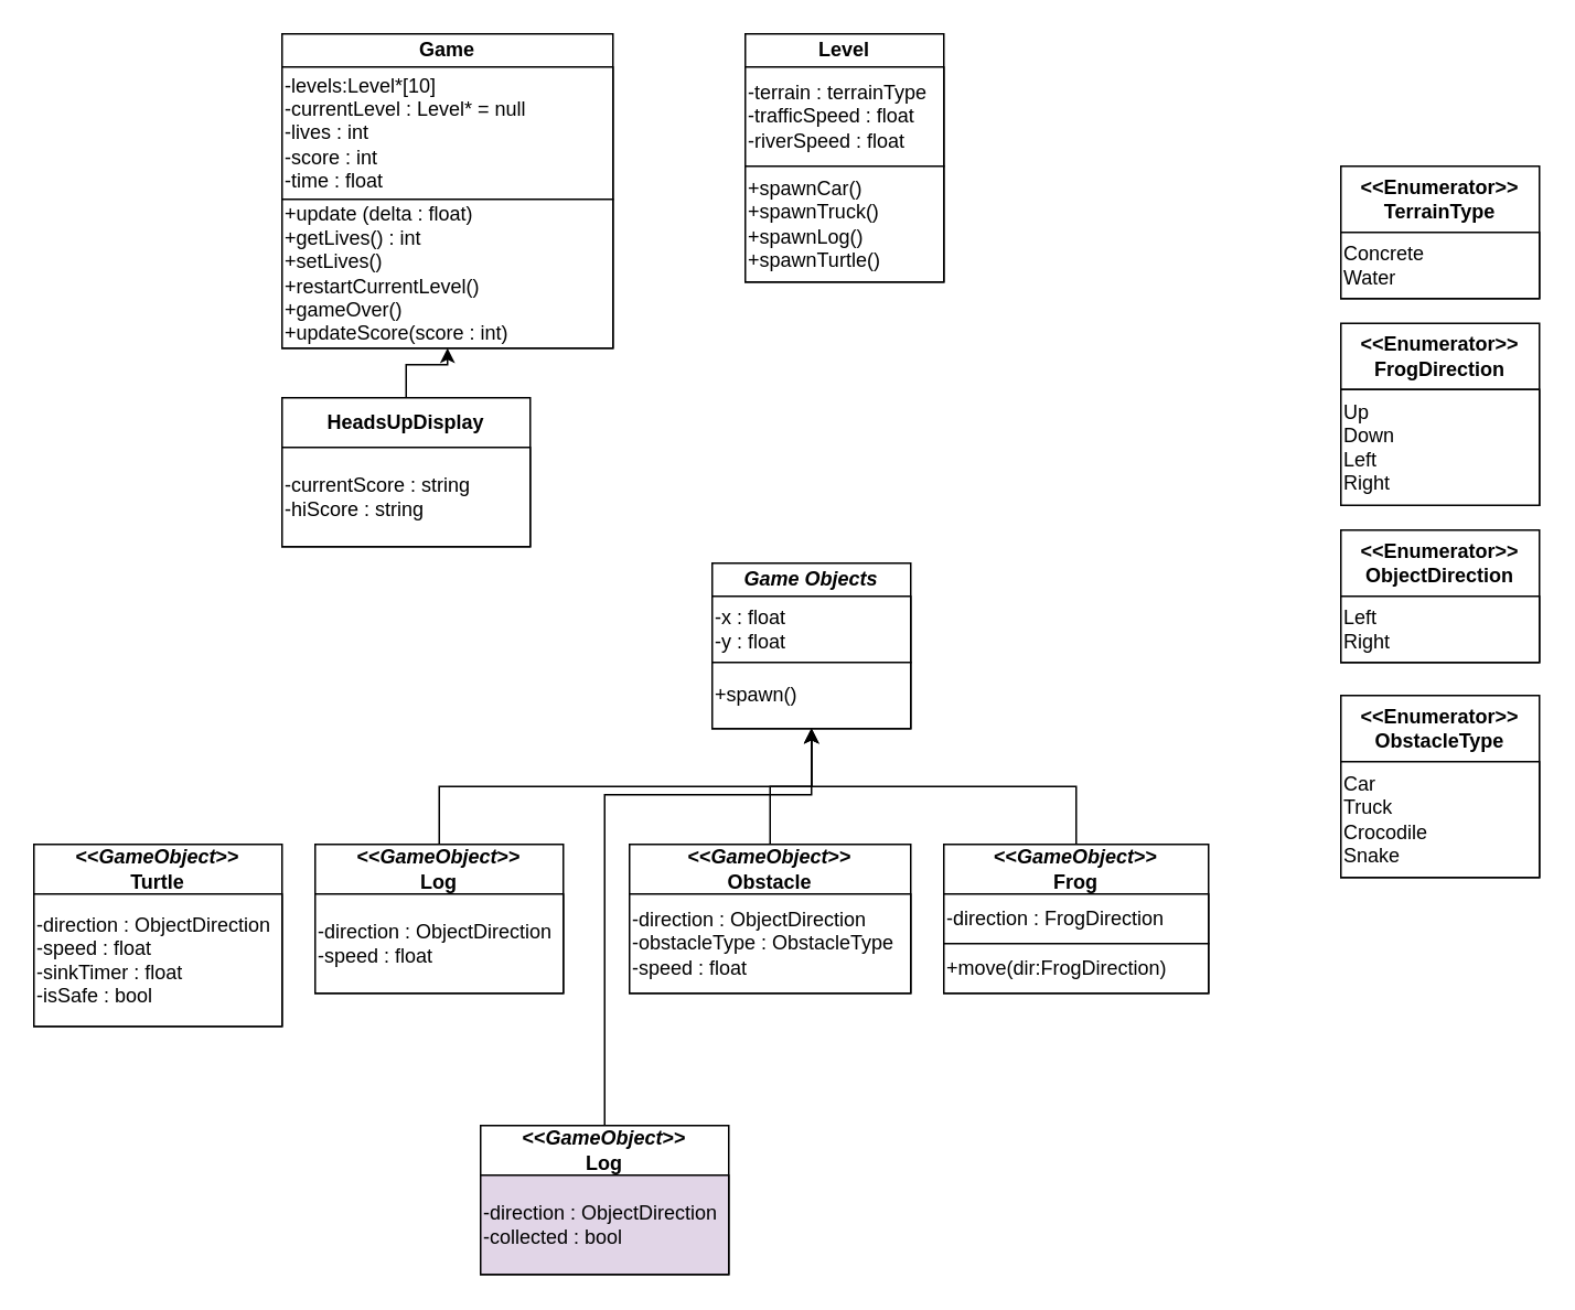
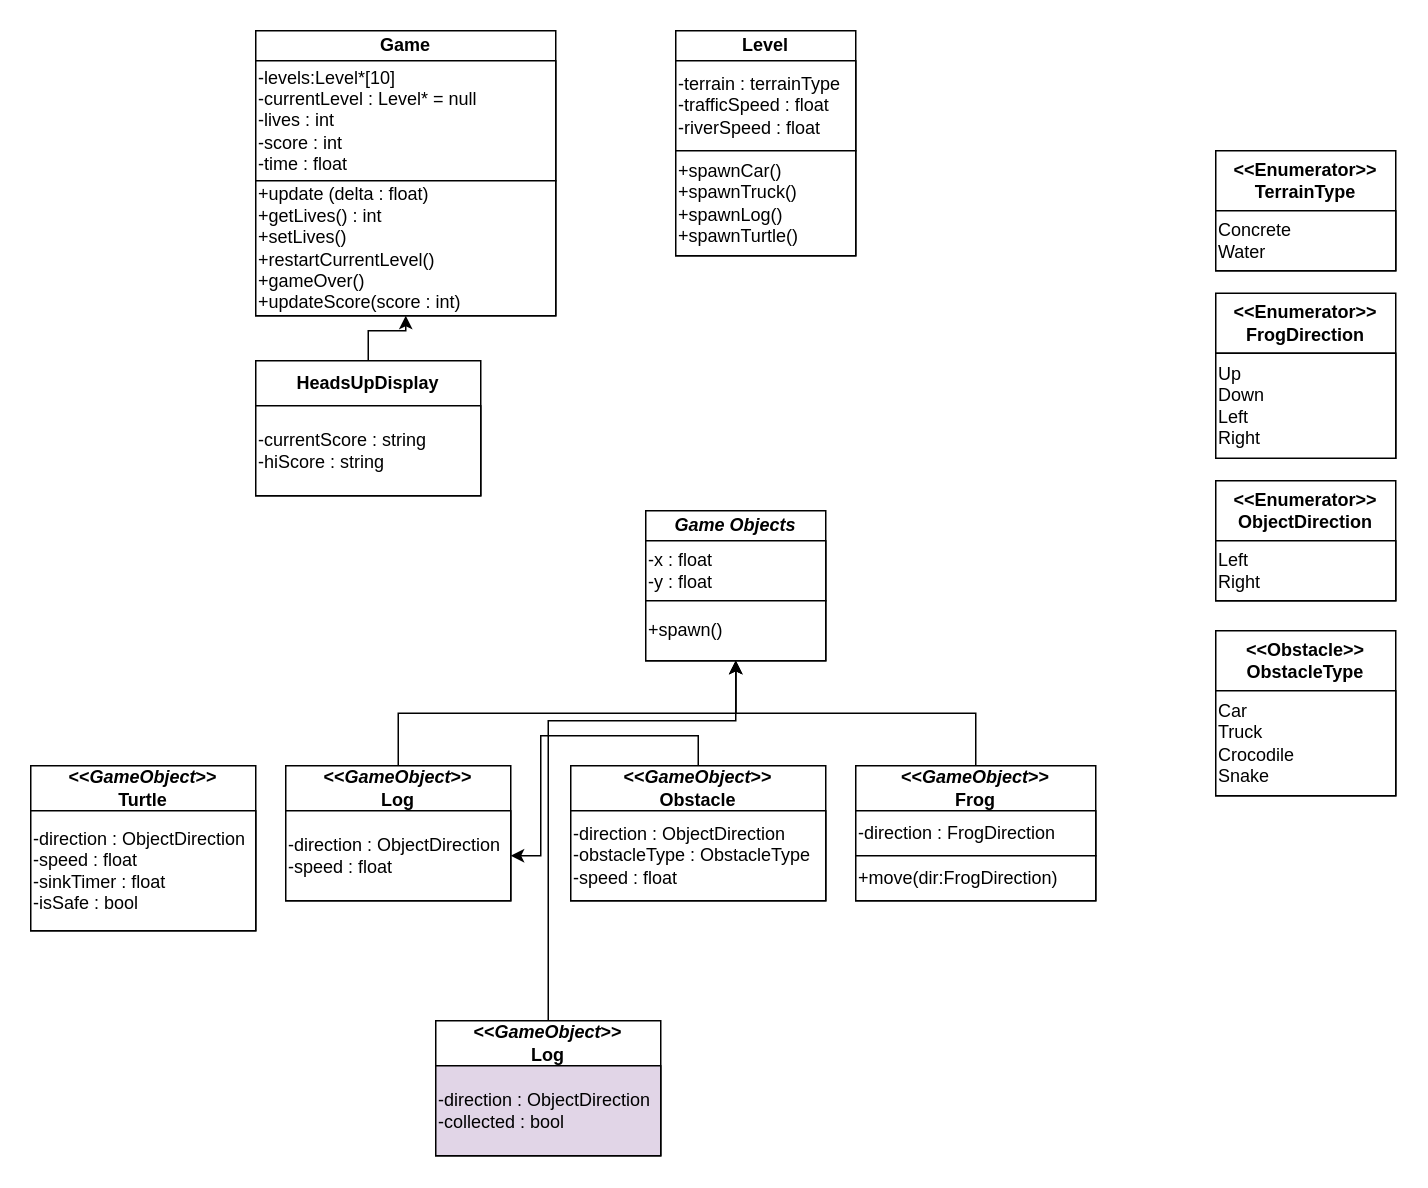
- <mxCell id="32" value="&amp;lt;&amp;lt;Enumerator&amp;gt;&amp;gt;&lt;div&gt;ObstacleType&lt;/div&gt;" style="swimlane;whiteSpace=wrap;html=1;startSize=40;" vertex="1" parent="1"><mxGeometry x="810" y="420" width="120" height="110" as="geometry" /></mxCell>
+ <mxCell id="32" value="&amp;lt;&amp;lt;Obstacle&amp;gt;&amp;gt;&lt;div&gt;ObstacleType&lt;/div&gt;" style="swimlane;whiteSpace=wrap;html=1;startSize=40;" vertex="1" parent="1"><mxGeometry x="810" y="420" width="120" height="110" as="geometry" /></mxCell>
- <mxCell id="19" style="edgeStyle=orthogonalEdgeStyle;rounded=0;orthogonalLoop=1;jettySize=auto;html=1;exitX=0.5;exitY=0;exitDx=0;exitDy=0;entryX=0.5;entryY=1;entryDx=0;entryDy=0;" edge="1" parent="1" source="20" target="24"><mxGeometry relative="1" as="geometry" /></mxCell>
+ <mxCell id="19" style="edgeStyle=orthogonalEdgeStyle;rounded=0;orthogonalLoop=1;jettySize=auto;html=1;exitX=0.5;exitY=0;exitDx=0;exitDy=0;" edge="1" parent="1" source="20" target="27"><mxGeometry relative="1" as="geometry" /></mxCell>
